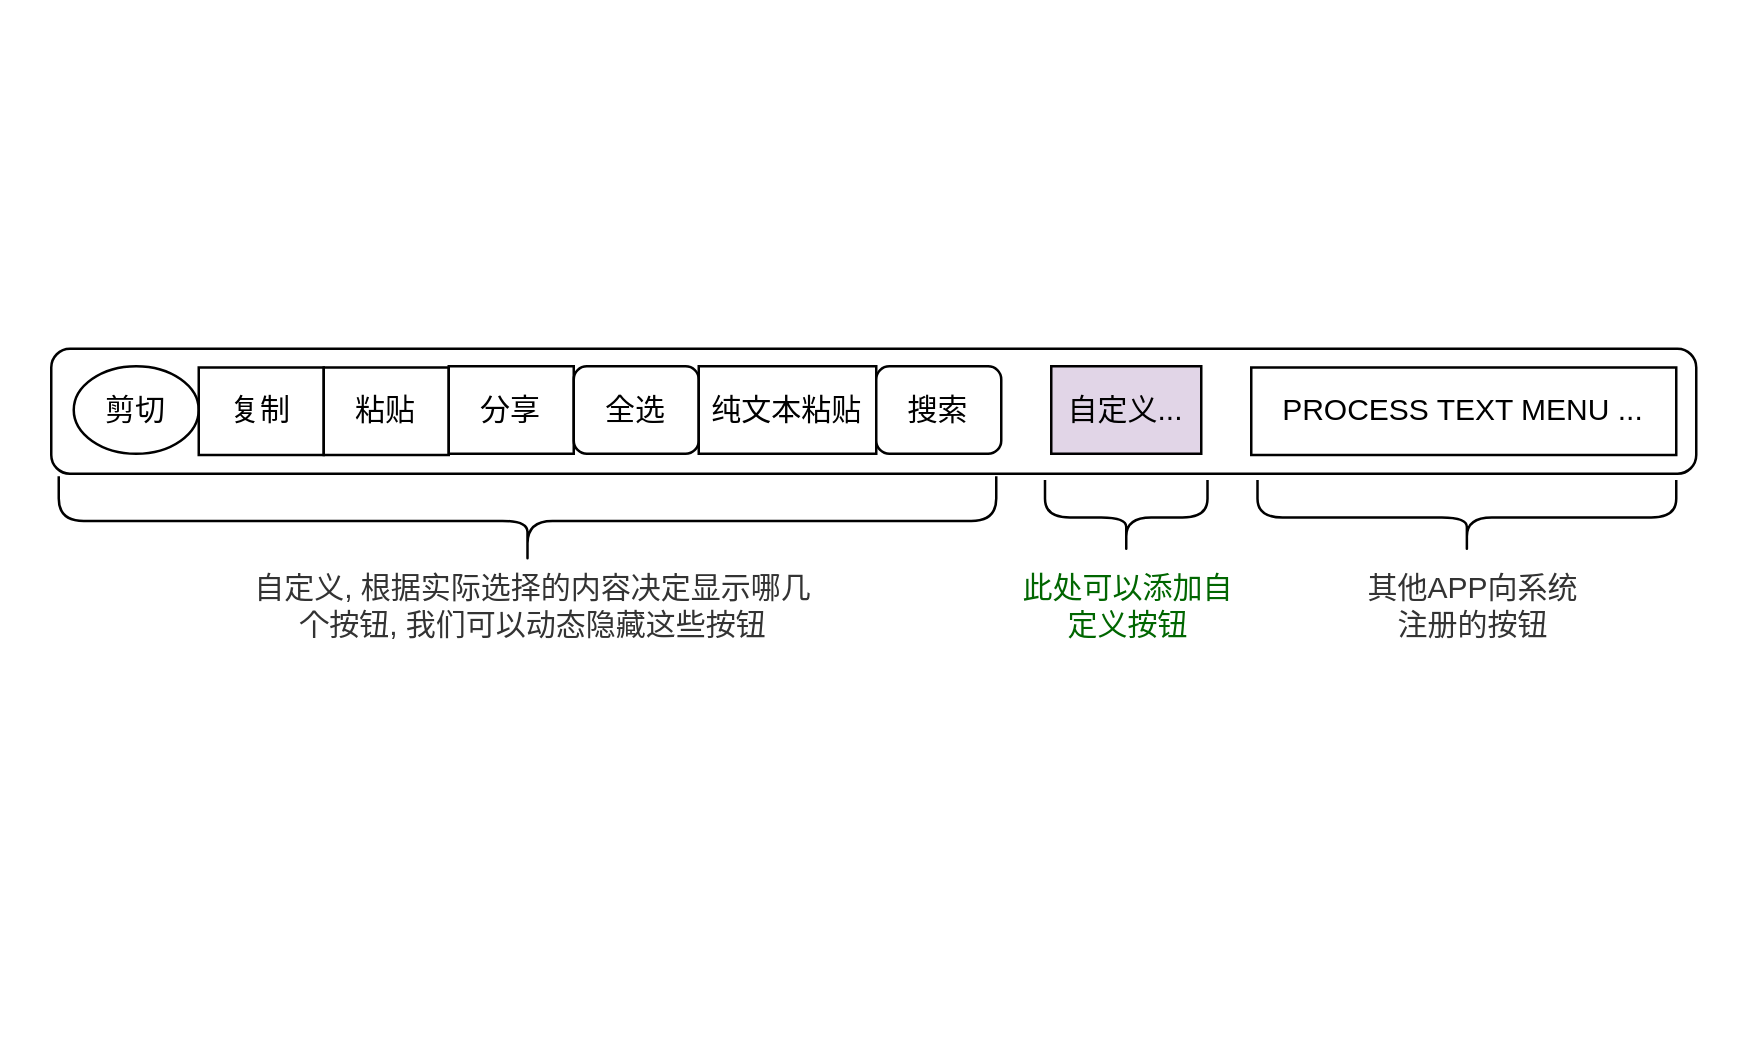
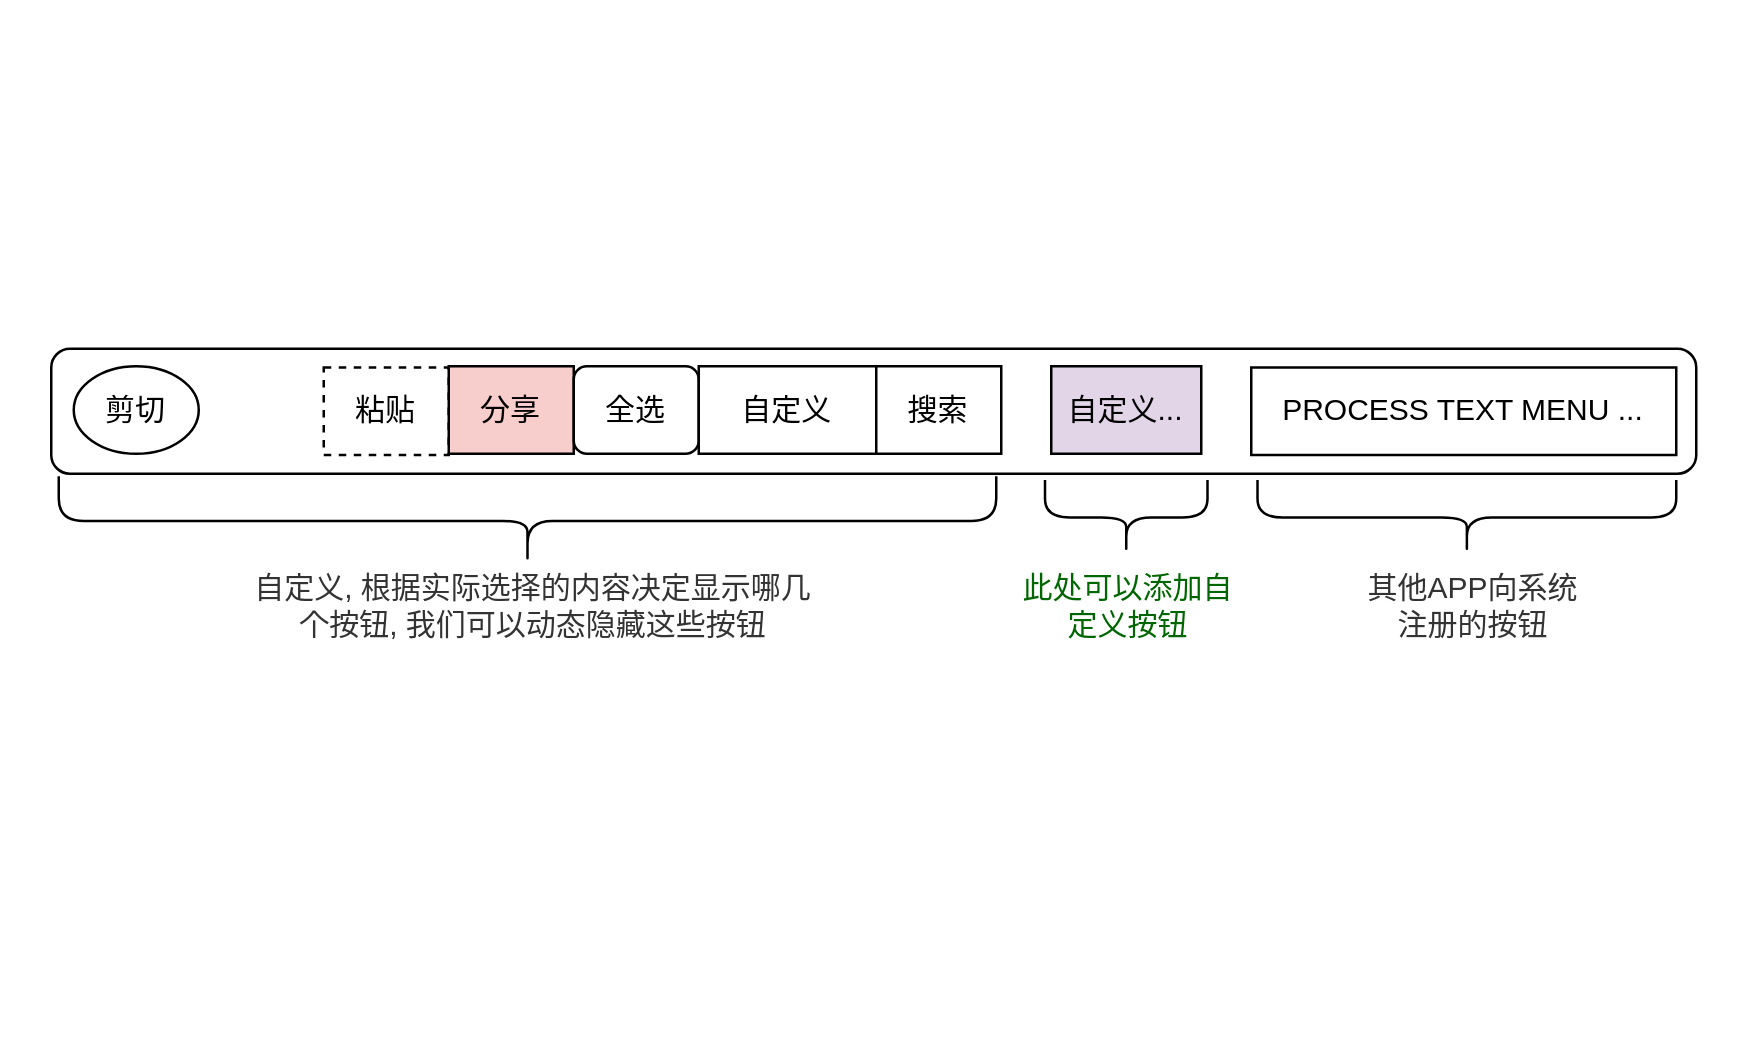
- <mxCell id="7" value="分享" style="rounded=0;whiteSpace=wrap;html=1;" vertex="1" parent="1"><mxGeometry x="179" y="146" width="50" height="35" as="geometry" /></mxCell>
+ <mxCell id="7" value="分享" style="rounded=0;whiteSpace=wrap;html=1;fillColor=#f8cecc;" vertex="1" parent="1"><mxGeometry x="179" y="146" width="50" height="35" as="geometry" /></mxCell>
- <mxCell id="10" value="搜索" style="whiteSpace=wrap;html=1;rounded=1;" vertex="1" parent="1"><mxGeometry x="350" y="146" width="50" height="35" as="geometry" /></mxCell>
+ <mxCell id="10" value="搜索" style="rounded=0;whiteSpace=wrap;html=1;" vertex="1" parent="1"><mxGeometry x="350" y="146" width="50" height="35" as="geometry" /></mxCell>
- <mxCell id="5" value="复制" style="rounded=0;whiteSpace=wrap;html=1;" vertex="1" parent="1"><mxGeometry x="79" y="146.5" width="50" height="35" as="geometry" /></mxCell>
- <mxCell id="6" value="粘贴" style="rounded=0;whiteSpace=wrap;html=1;" vertex="1" parent="1"><mxGeometry x="129" y="146.5" width="50" height="35" as="geometry" /></mxCell>
+ <mxCell id="6" value="粘贴" style="rounded=0;whiteSpace=wrap;html=1;dashed=1;" vertex="1" parent="1"><mxGeometry x="129" y="146.5" width="50" height="35" as="geometry" /></mxCell>
- <mxCell id="9" value="纯文本粘贴" style="rounded=0;whiteSpace=wrap;html=1;" vertex="1" parent="1"><mxGeometry x="279" y="146" width="71" height="35" as="geometry" /></mxCell>
+ <mxCell id="9" value="自定义" style="rounded=0;whiteSpace=wrap;html=1;" vertex="1" parent="1"><mxGeometry x="279" y="146" width="71" height="35" as="geometry" /></mxCell>
